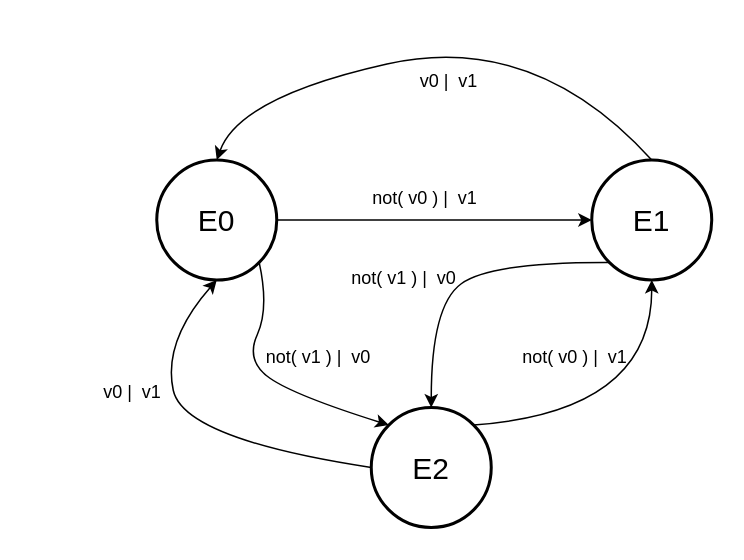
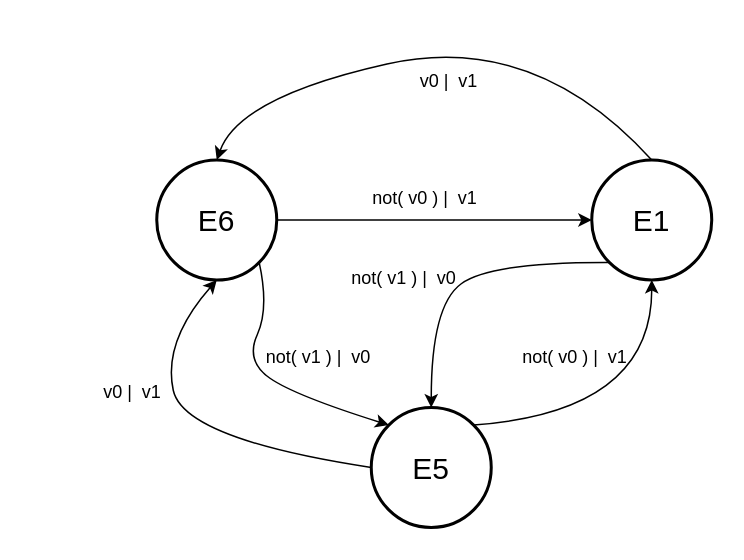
- <mxCell id="3" value="&lt;font style=&quot;font-size: 20px&quot;&gt;E0&lt;/font&gt;" style="ellipse;whiteSpace=wrap;html=1;aspect=fixed;strokeWidth=2;" vertex="1" parent="1"><mxGeometry x="104" y="106" width="80" height="80" as="geometry" /></mxCell>
+ <mxCell id="3" value="&lt;font style=&quot;font-size: 20px&quot;&gt;E6&lt;/font&gt;" style="ellipse;whiteSpace=wrap;html=1;aspect=fixed;strokeWidth=2;" vertex="1" parent="1"><mxGeometry x="104" y="106" width="80" height="80" as="geometry" /></mxCell>
- <mxCell id="5" value="&lt;font style=&quot;font-size: 20px&quot;&gt;E2&lt;/font&gt;" style="ellipse;whiteSpace=wrap;html=1;aspect=fixed;strokeWidth=2;" vertex="1" parent="1"><mxGeometry x="247" y="271" width="80" height="80" as="geometry" /></mxCell>
+ <mxCell id="5" value="&lt;font style=&quot;font-size: 20px&quot;&gt;E5&lt;/font&gt;" style="ellipse;whiteSpace=wrap;html=1;aspect=fixed;strokeWidth=2;" vertex="1" parent="1"><mxGeometry x="247" y="271" width="80" height="80" as="geometry" /></mxCell>
